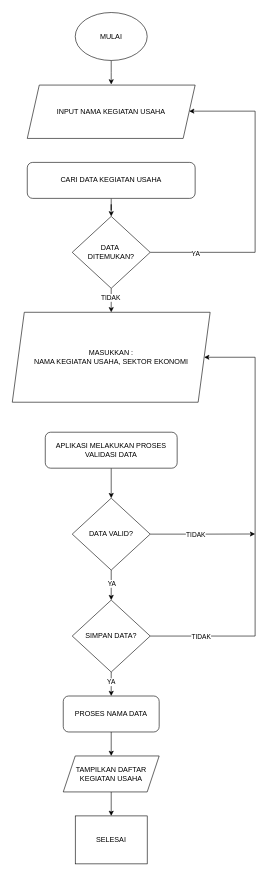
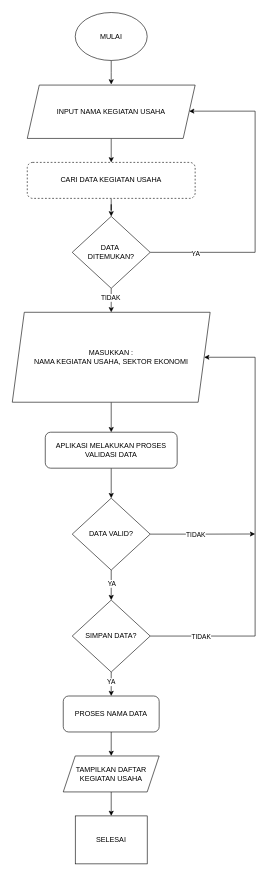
+ <mxCell id="5" style="edgeStyle=orthogonalEdgeStyle;rounded=0;orthogonalLoop=1;jettySize=auto;html=1;entryX=0.5;entryY=0;entryDx=0;entryDy=0;" parent="1" source="6" target="24" edge="1"><mxGeometry relative="1" as="geometry" /></mxCell>
- <mxCell id="24" value="CARI DATA KEGIATAN USAHA" style="rounded=1;whiteSpace=wrap;html=1;" parent="1" vertex="1"><mxGeometry x="45" y="270" width="280" height="60" as="geometry" /></mxCell>
+ <mxCell id="24" value="CARI DATA KEGIATAN USAHA" style="rounded=1;whiteSpace=wrap;html=1;dashed=1;" parent="1" vertex="1"><mxGeometry x="45" y="270" width="280" height="60" as="geometry" /></mxCell>
+ <mxCell id="30" style="edgeStyle=orthogonalEdgeStyle;rounded=0;orthogonalLoop=1;jettySize=auto;html=1;entryX=0.5;entryY=0;entryDx=0;entryDy=0;" parent="1" source="31" target="13" edge="1"><mxGeometry relative="1" as="geometry" /></mxCell>
